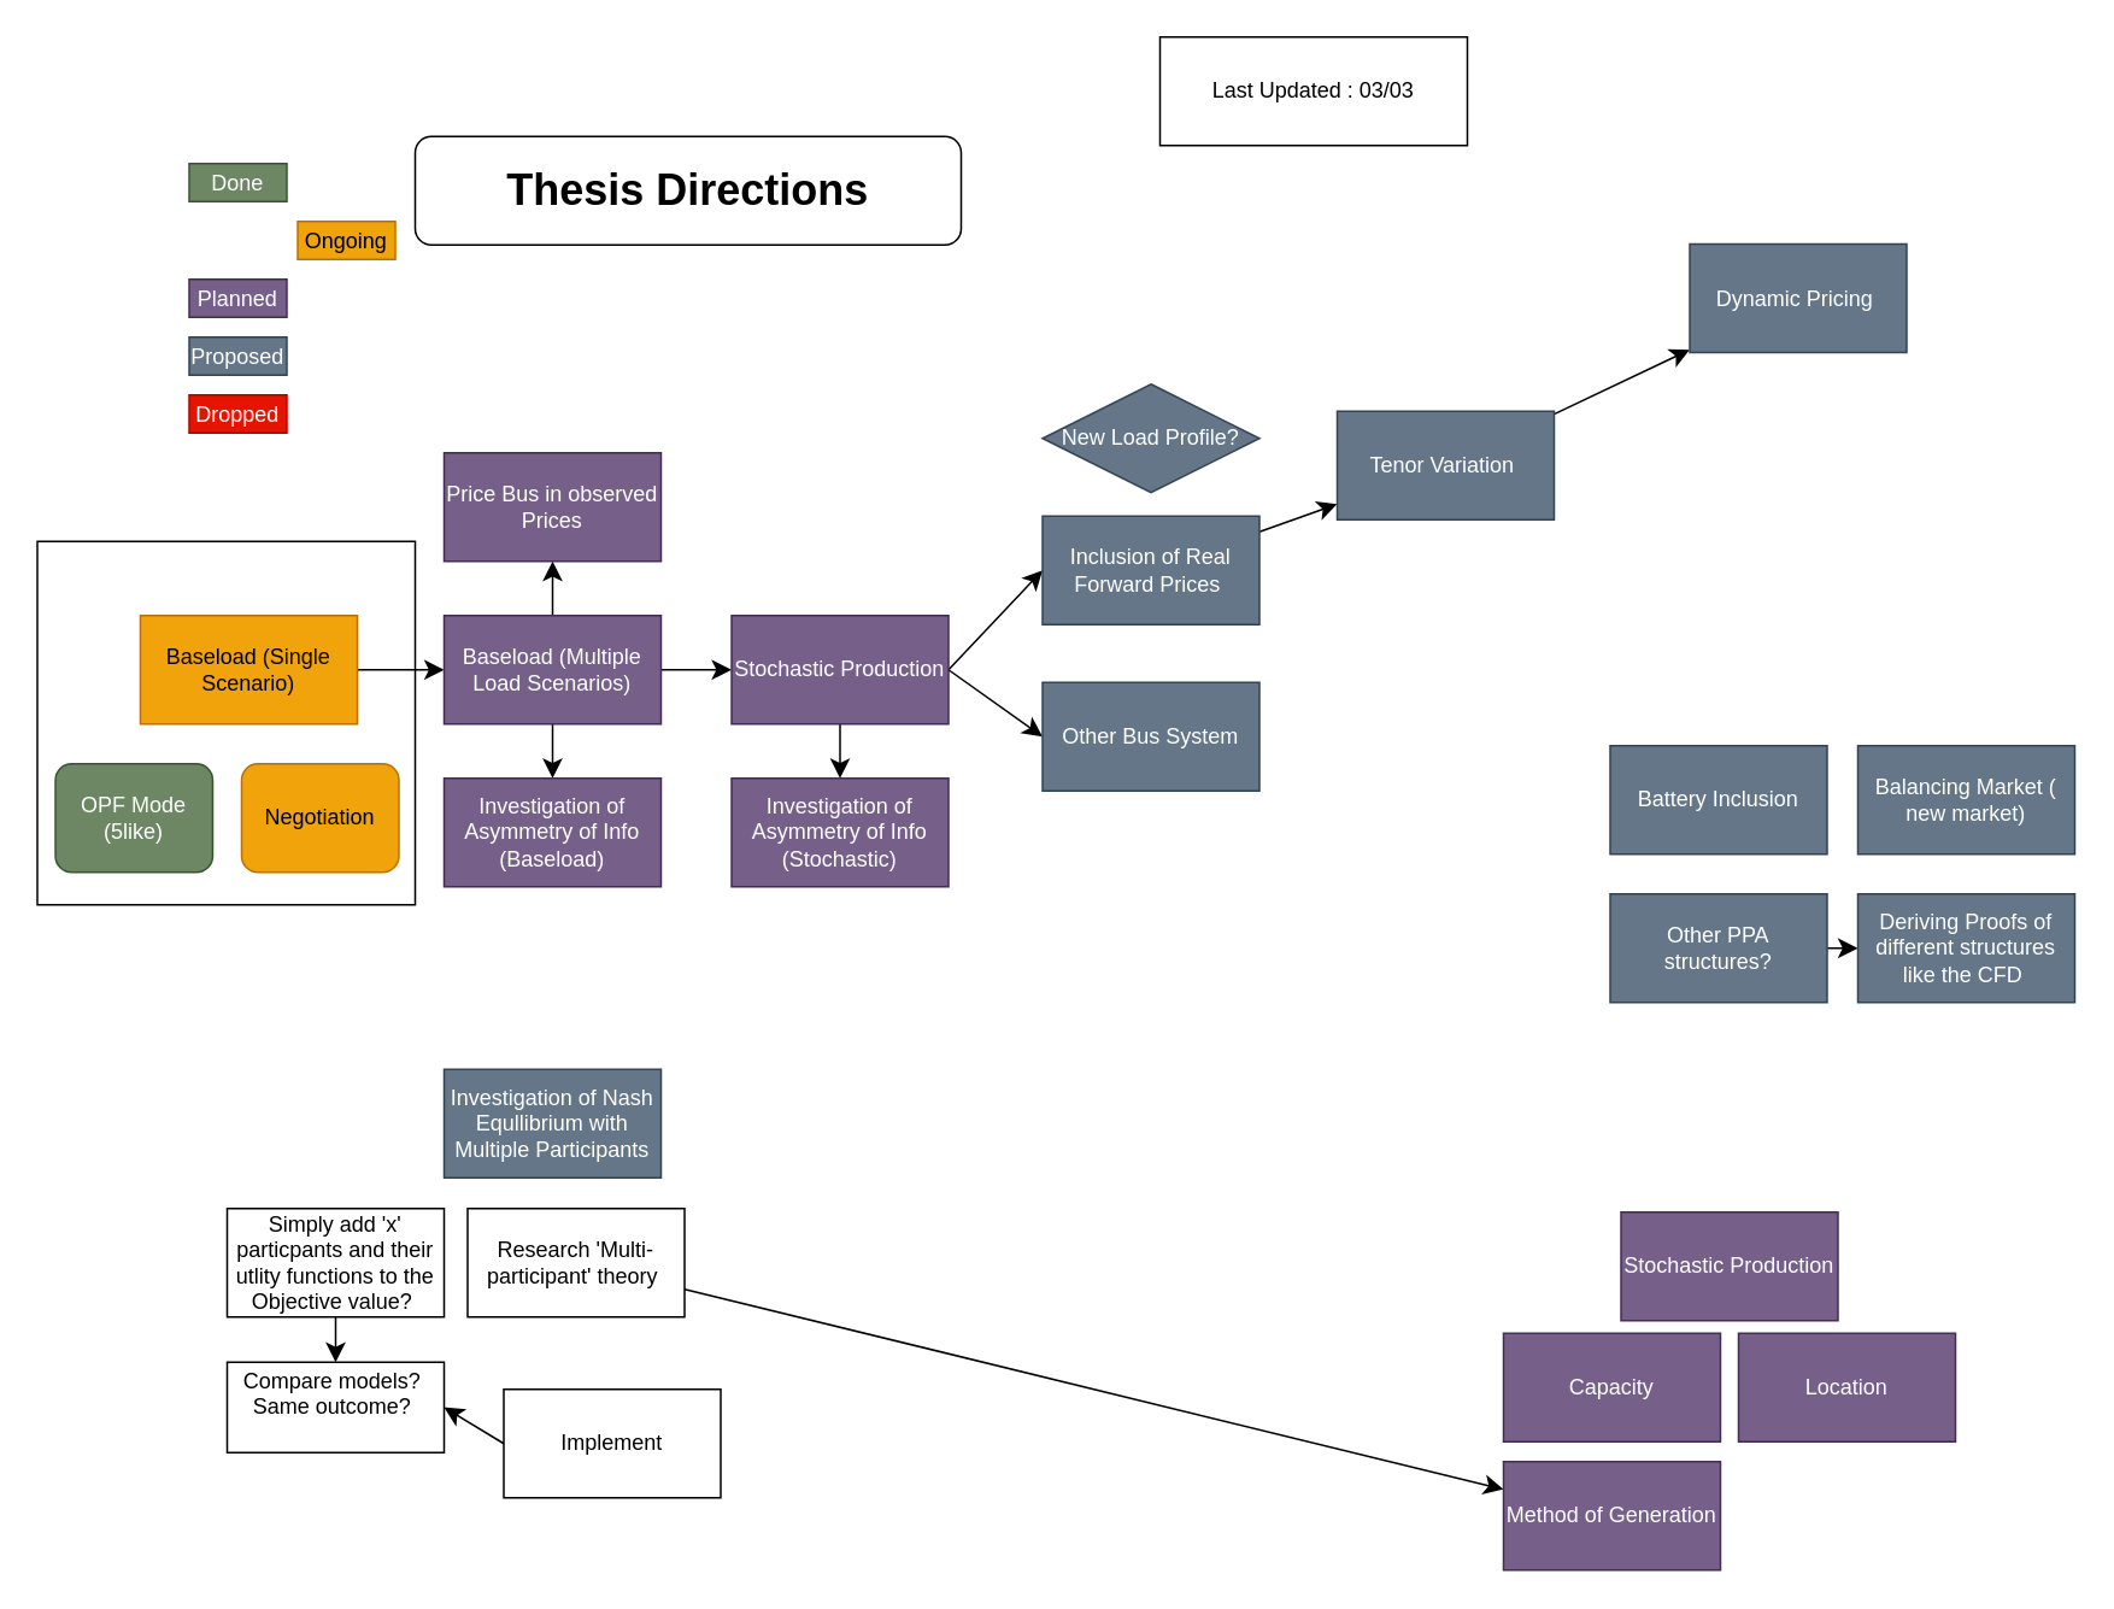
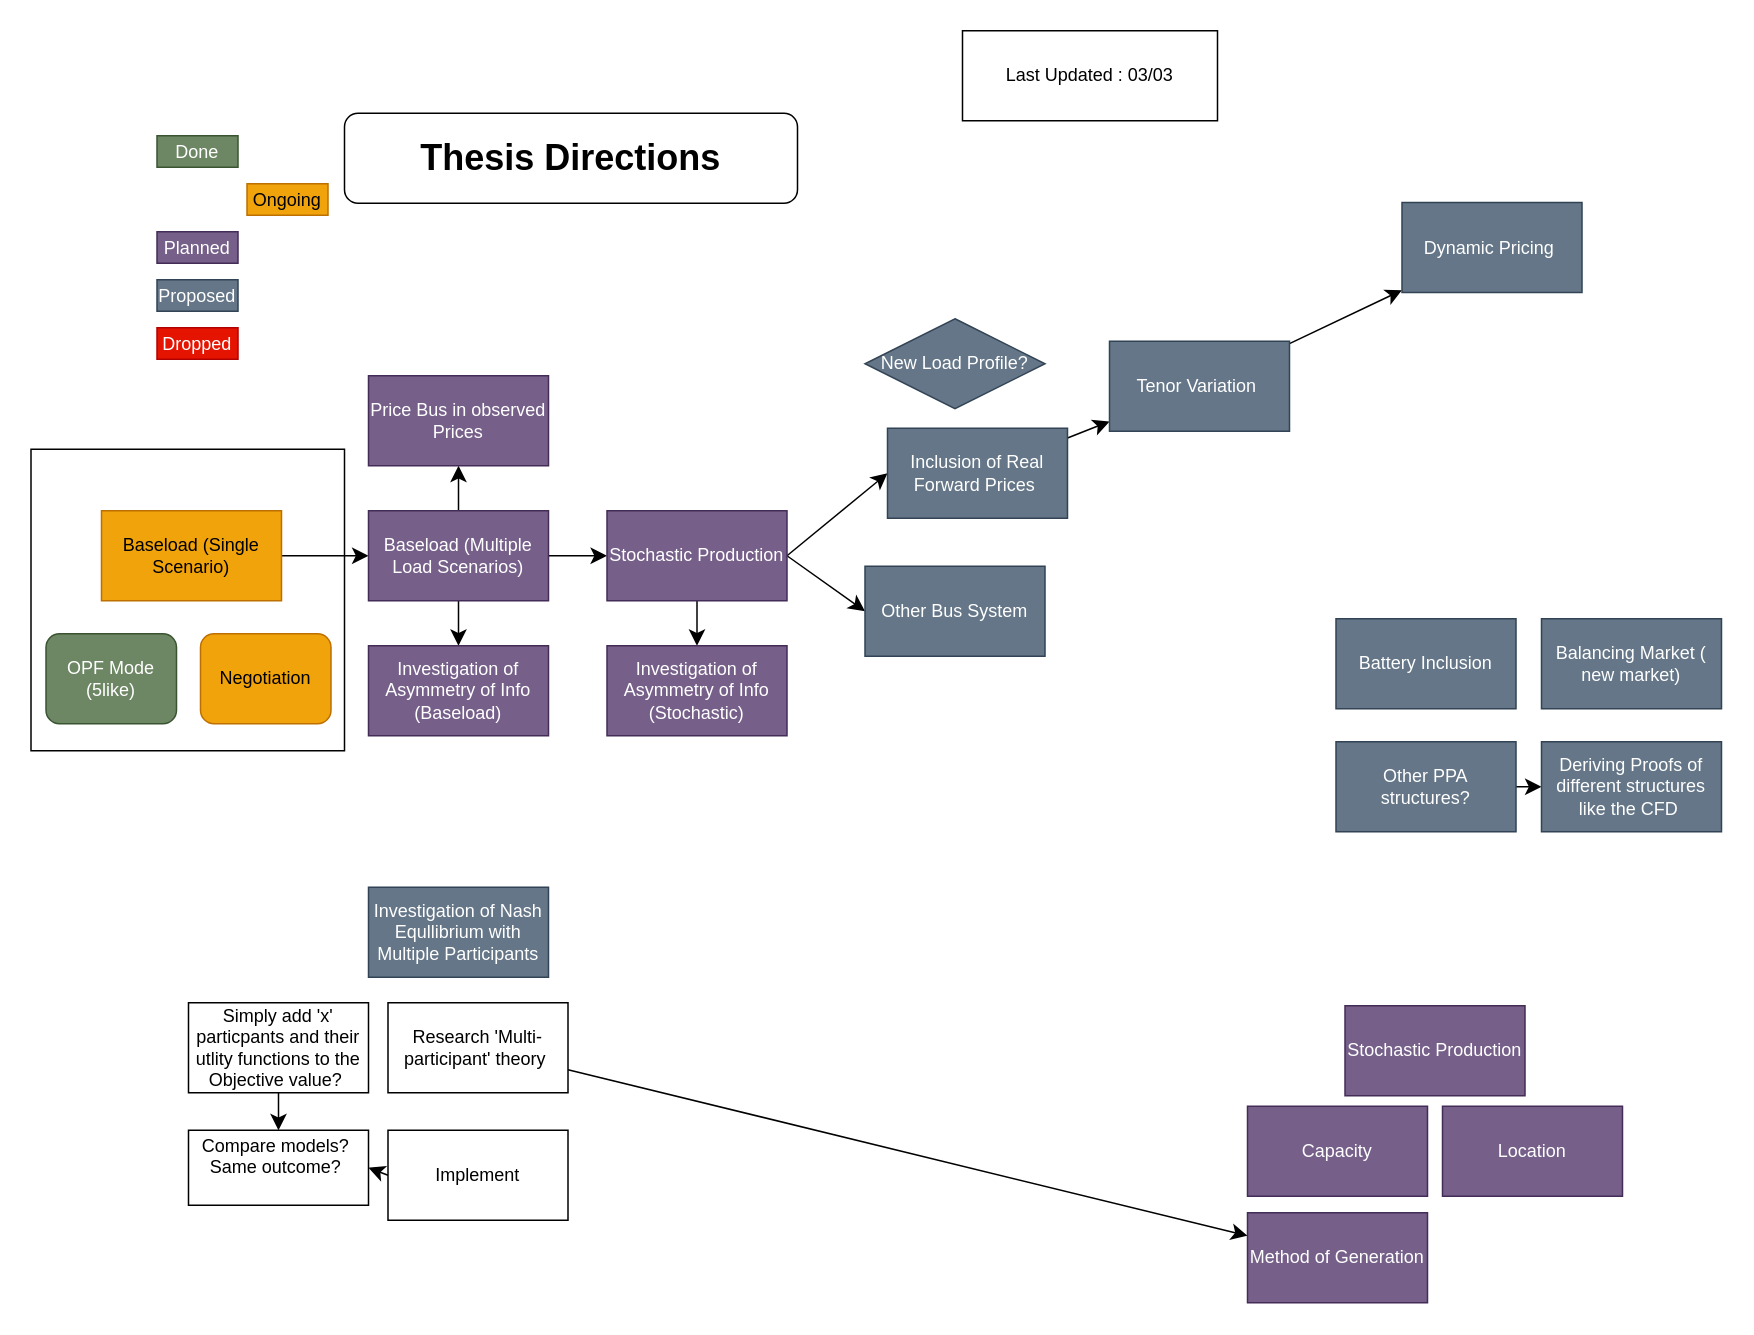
- <mxCell id="22" value="Inclusion of Real Forward Prices&amp;nbsp;" style="rounded=0;whiteSpace=wrap;html=1;fillColor=#647687;fontColor=#ffffff;strokeColor=#314354;" parent="1" vertex="1"><mxGeometry x="576" y="285" width="120" height="60" as="geometry" /></mxCell>
+ <mxCell id="22" value="Inclusion of Real Forward Prices&amp;nbsp;" style="rounded=0;whiteSpace=wrap;html=1;fillColor=#647687;fontColor=#ffffff;strokeColor=#314354;" parent="1" vertex="1"><mxGeometry x="591" y="285" width="120" height="60" as="geometry" /></mxCell>
- <mxCell id="3" value="Baseload (Single Scenario)" style="rounded=0;whiteSpace=wrap;html=1;fillColor=#f0a30a;strokeColor=#BD7000;fontColor=#000000;" parent="1" vertex="1"><mxGeometry x="77" y="340" width="120" height="60" as="geometry" /></mxCell>
+ <mxCell id="3" value="Baseload (Single Scenario)" style="rounded=0;whiteSpace=wrap;html=1;fillColor=#f0a30a;strokeColor=#BD7000;fontColor=#000000;" parent="1" vertex="1"><mxGeometry x="67" y="340" width="120" height="60" as="geometry" /></mxCell>
- <mxCell id="48" value="Implement" style="rounded=0;whiteSpace=wrap;html=1;" vertex="1" parent="1"><mxGeometry x="278" y="768" width="120" height="60" as="geometry" /></mxCell>
+ <mxCell id="48" value="Implement" style="rounded=0;whiteSpace=wrap;html=1;" vertex="1" parent="1"><mxGeometry x="258" y="753" width="120" height="60" as="geometry" /></mxCell>
